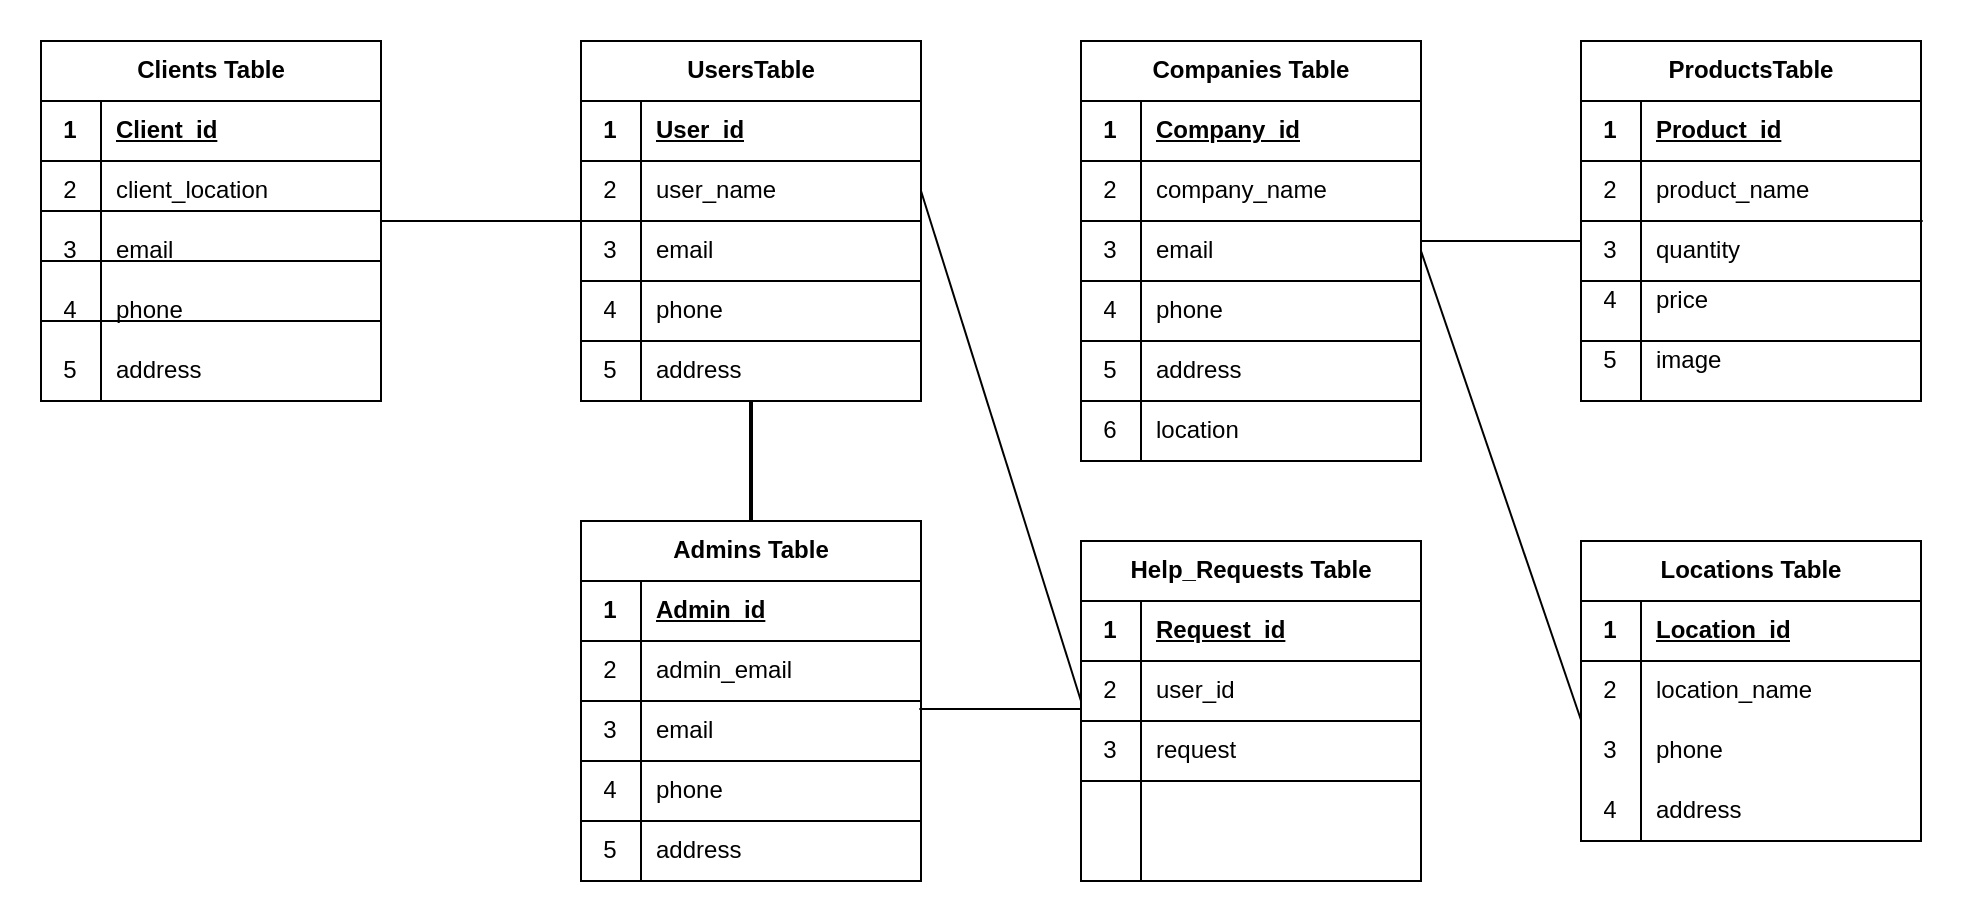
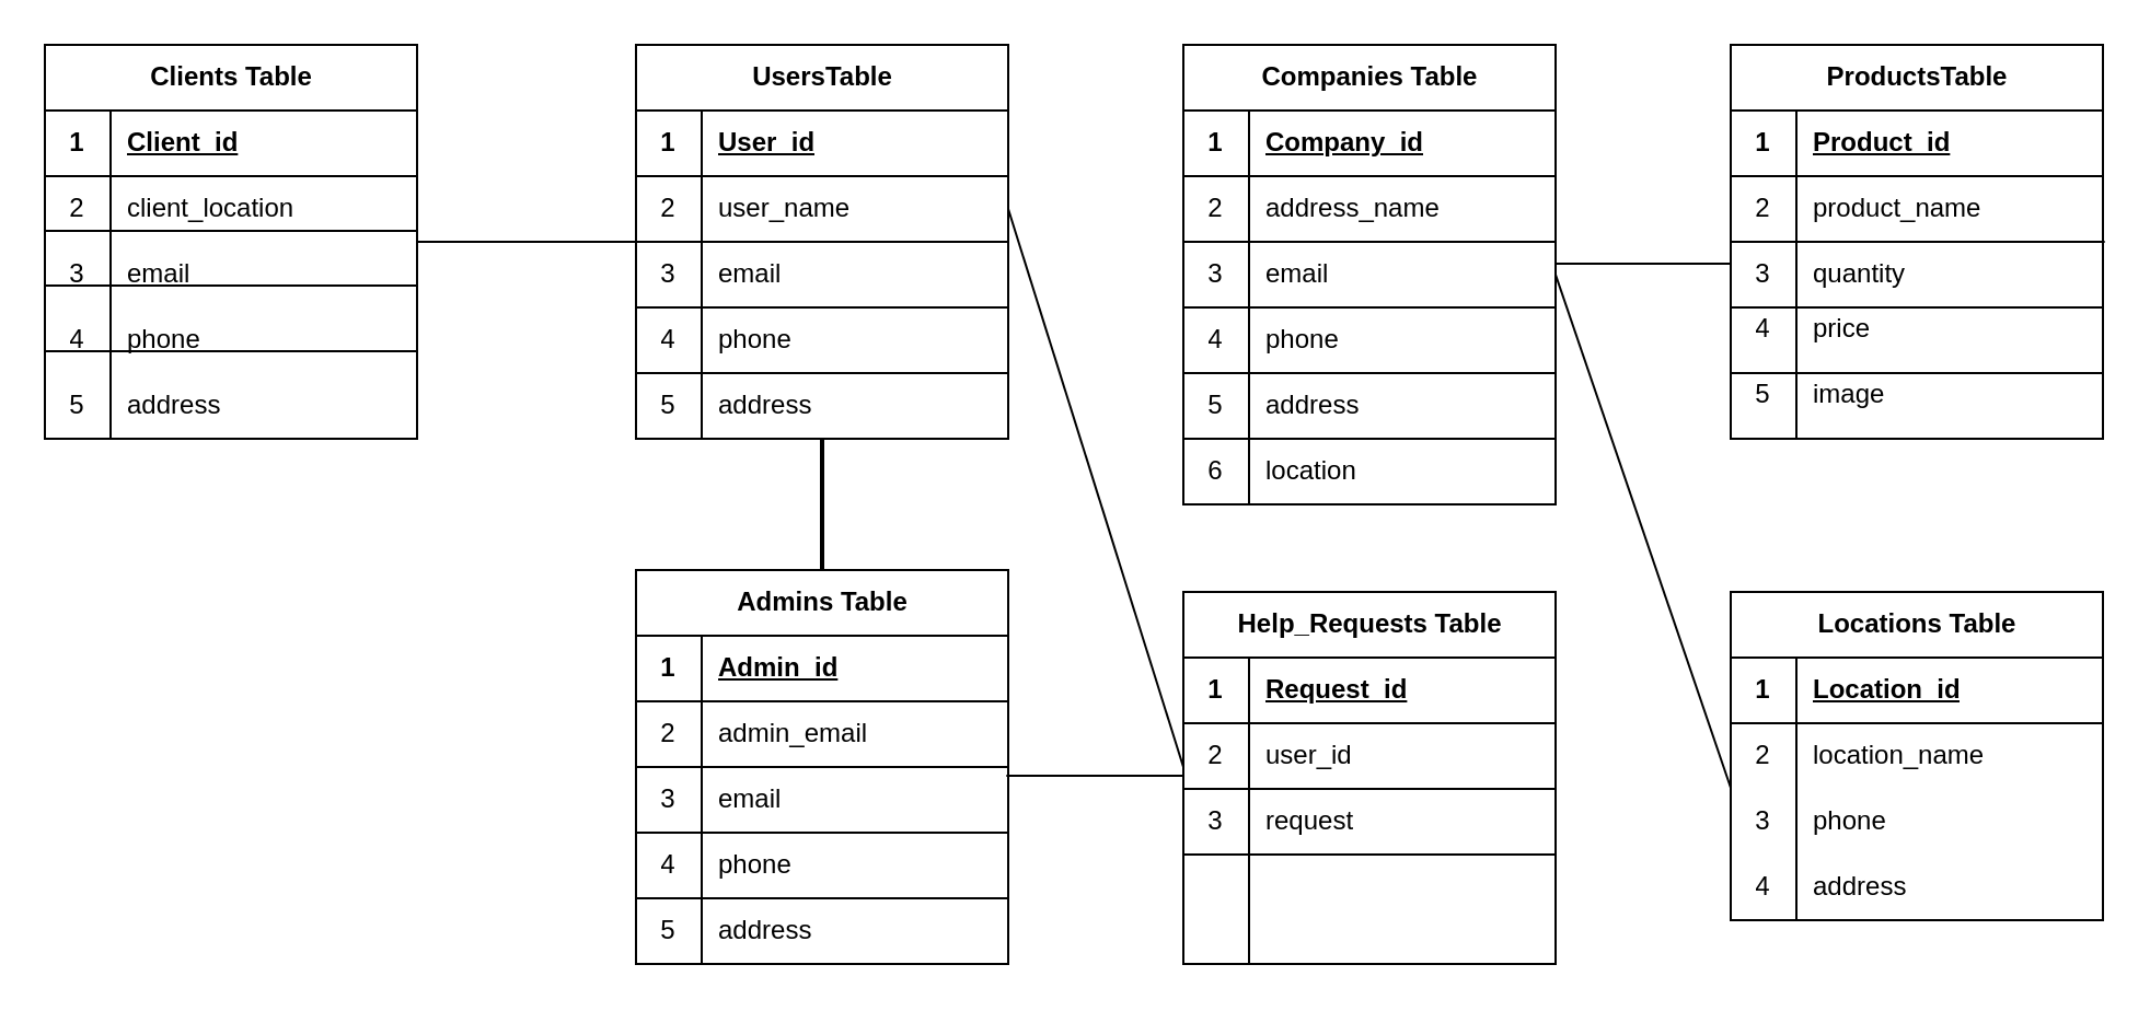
- <mxCell id="46" value="company_name" style="shape=partialRectangle;connectable=0;fillColor=none;top=0;left=0;bottom=0;right=0;align=left;spacingLeft=6;overflow=hidden;whiteSpace=wrap;html=1;" parent="44" vertex="1"><mxGeometry x="30" width="140" height="30" as="geometry"><mxRectangle width="140" height="30" as="alternateBounds" /></mxGeometry></mxCell>
+ <mxCell id="46" value="address_name" style="shape=partialRectangle;connectable=0;fillColor=none;top=0;left=0;bottom=0;right=0;align=left;spacingLeft=6;overflow=hidden;whiteSpace=wrap;html=1;" parent="44" vertex="1"><mxGeometry x="30" width="140" height="30" as="geometry"><mxRectangle width="140" height="30" as="alternateBounds" /></mxGeometry></mxCell>
